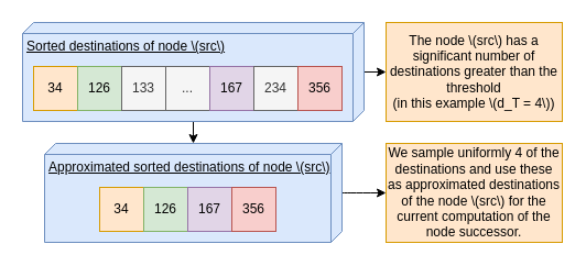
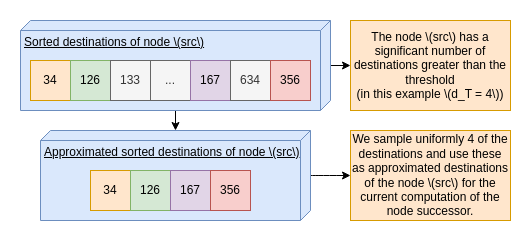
- <mxCell id="12" value="234" style="rounded=0;whiteSpace=wrap;html=1;fillColor=#f5f5f5;strokeColor=#666666;fontColor=#333333;" vertex="1" parent="1"><mxGeometry x="230" y="60" width="40" height="40" as="geometry" /></mxCell>
+ <mxCell id="12" value="634" style="rounded=0;whiteSpace=wrap;html=1;fillColor=#f5f5f5;strokeColor=#666666;fontColor=#333333;" vertex="1" parent="1"><mxGeometry x="230" y="60" width="40" height="40" as="geometry" /></mxCell>
